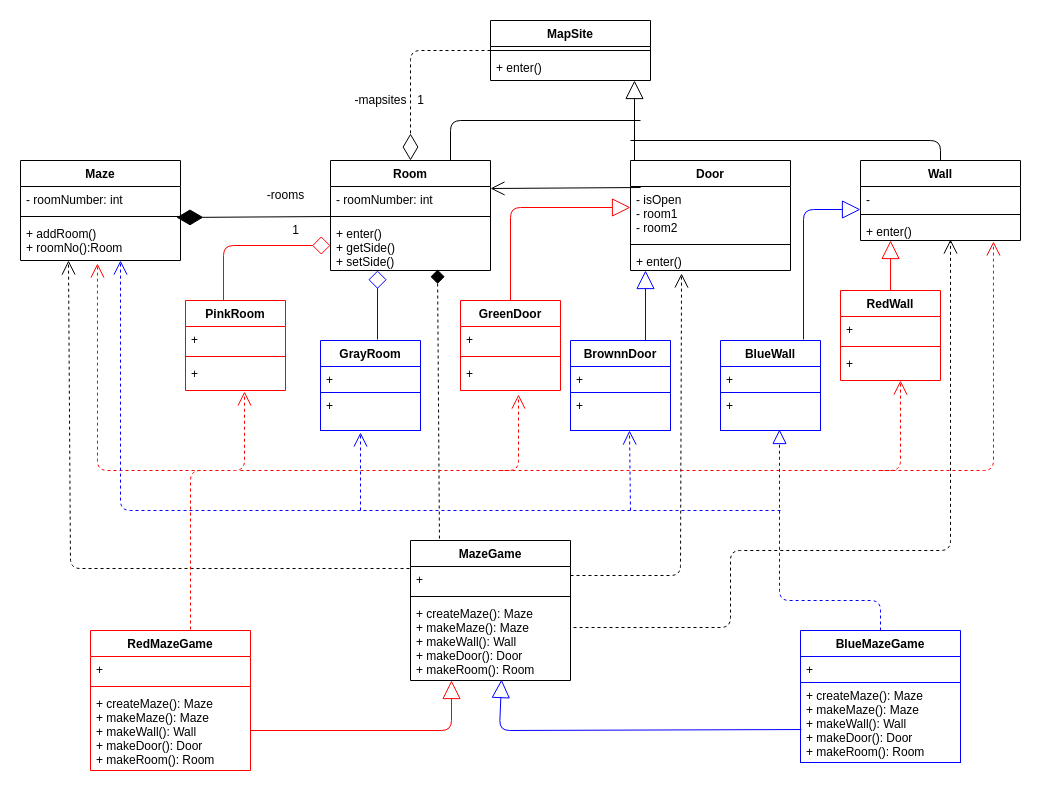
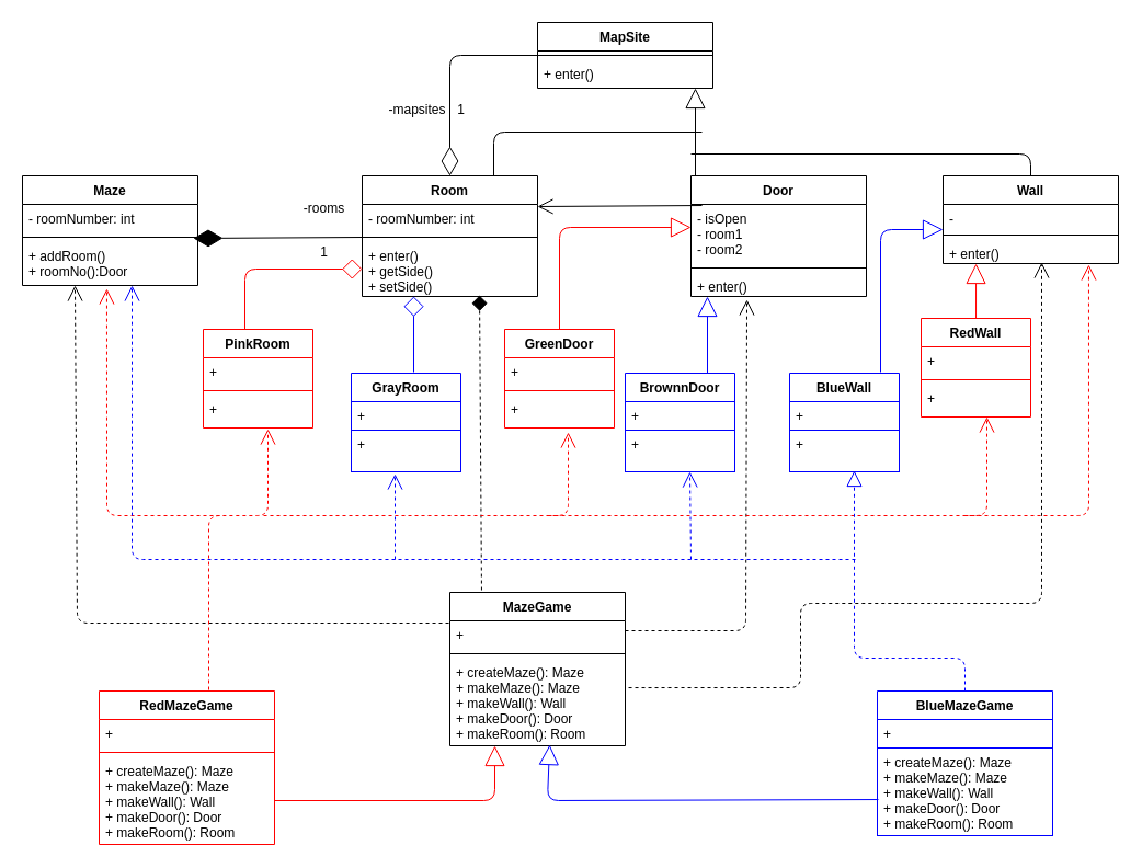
- <mxCell id="25" value="" style="endArrow=diamondThin;endFill=0;endSize=24;html=1;exitX=0;exitY=0.5;exitDx=0;exitDy=0;entryX=0.5;entryY=0;entryDx=0;entryDy=0;dashed=1;" parent="1" source="2" target="9" edge="1"><mxGeometry width="160" relative="1" as="geometry"><mxPoint x="260" y="60" as="sourcePoint" /><mxPoint x="420" y="60" as="targetPoint" /><Array as="points"><mxPoint x="410" y="50" /></Array></mxGeometry></mxCell>
+ <mxCell id="25" value="" style="endArrow=diamondThin;endFill=0;endSize=24;html=1;exitX=0;exitY=0.5;exitDx=0;exitDy=0;entryX=0.5;entryY=0;entryDx=0;entryDy=0;" parent="1" source="2" target="9" edge="1"><mxGeometry width="160" relative="1" as="geometry"><mxPoint x="260" y="60" as="sourcePoint" /><mxPoint x="420" y="60" as="targetPoint" /><Array as="points"><mxPoint x="410" y="50" /></Array></mxGeometry></mxCell>
- <mxCell id="43" value="-rooms" style="text;html=1;align=center;verticalAlign=middle;resizable=0;points=[];autosize=1;" parent="1" vertex="1"><mxGeometry x="260" y="185" width="50" height="20" as="geometry" /></mxCell>
+ <mxCell id="43" value="-rooms" style="text;html=1;align=center;verticalAlign=middle;resizable=0;points=[];autosize=1;" parent="1" vertex="1"><mxGeometry x="270" y="180" width="50" height="20" as="geometry" /></mxCell>
- <mxCell id="8" value="+ addRoom()&#10;+ roomNo():Room" style="text;strokeColor=none;fillColor=none;align=left;verticalAlign=top;spacingLeft=4;spacingRight=4;overflow=hidden;rotatable=0;points=[[0,0.5],[1,0.5]];portConstraint=eastwest;" parent="5" vertex="1"><mxGeometry y="60" width="160" height="40" as="geometry" /></mxCell>
+ <mxCell id="8" value="+ addRoom()&#10;+ roomNo():Door" style="text;strokeColor=none;fillColor=none;align=left;verticalAlign=top;spacingLeft=4;spacingRight=4;overflow=hidden;rotatable=0;points=[[0,0.5],[1,0.5]];portConstraint=eastwest;" parent="5" vertex="1"><mxGeometry y="60" width="160" height="40" as="geometry" /></mxCell>
